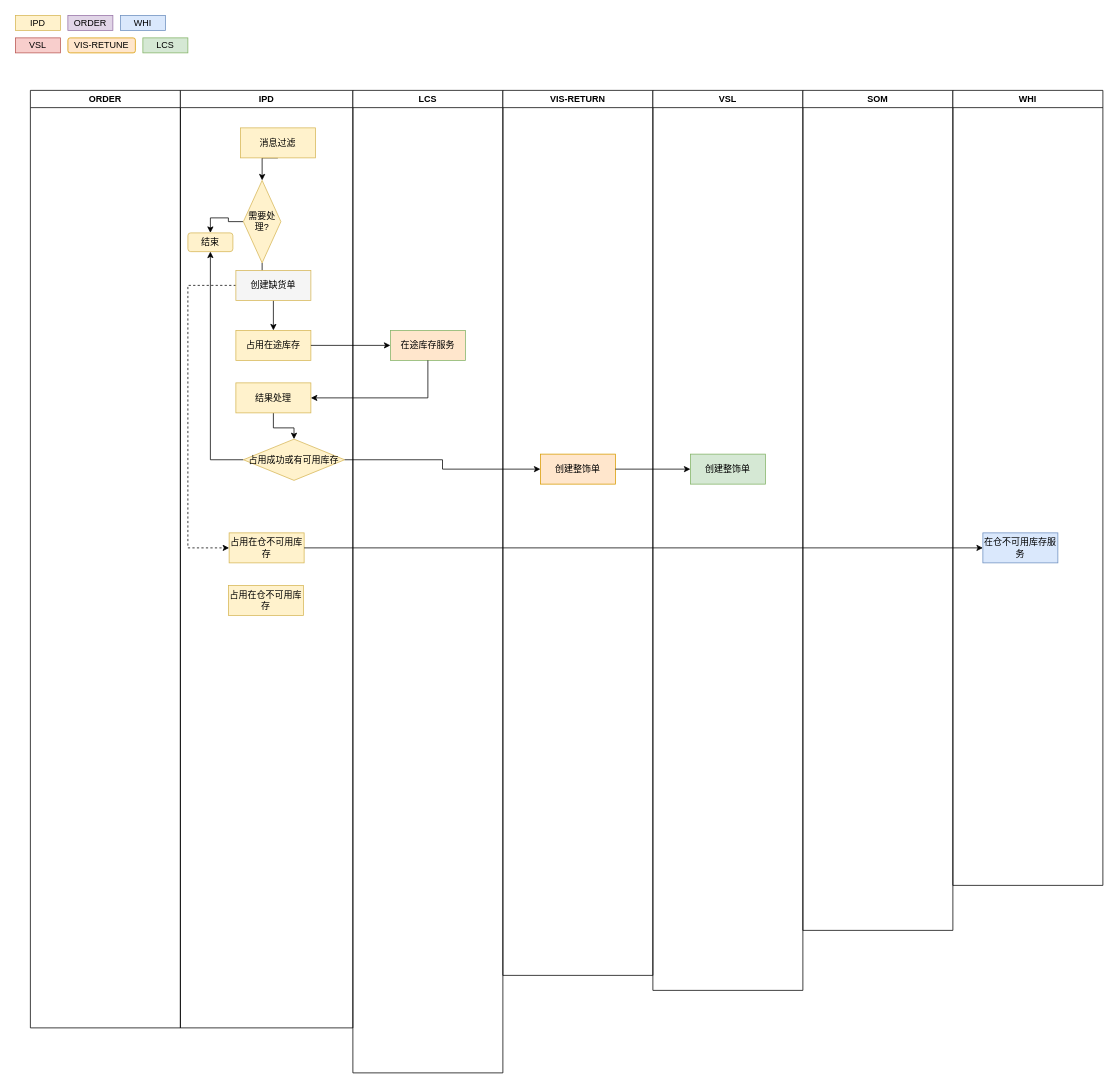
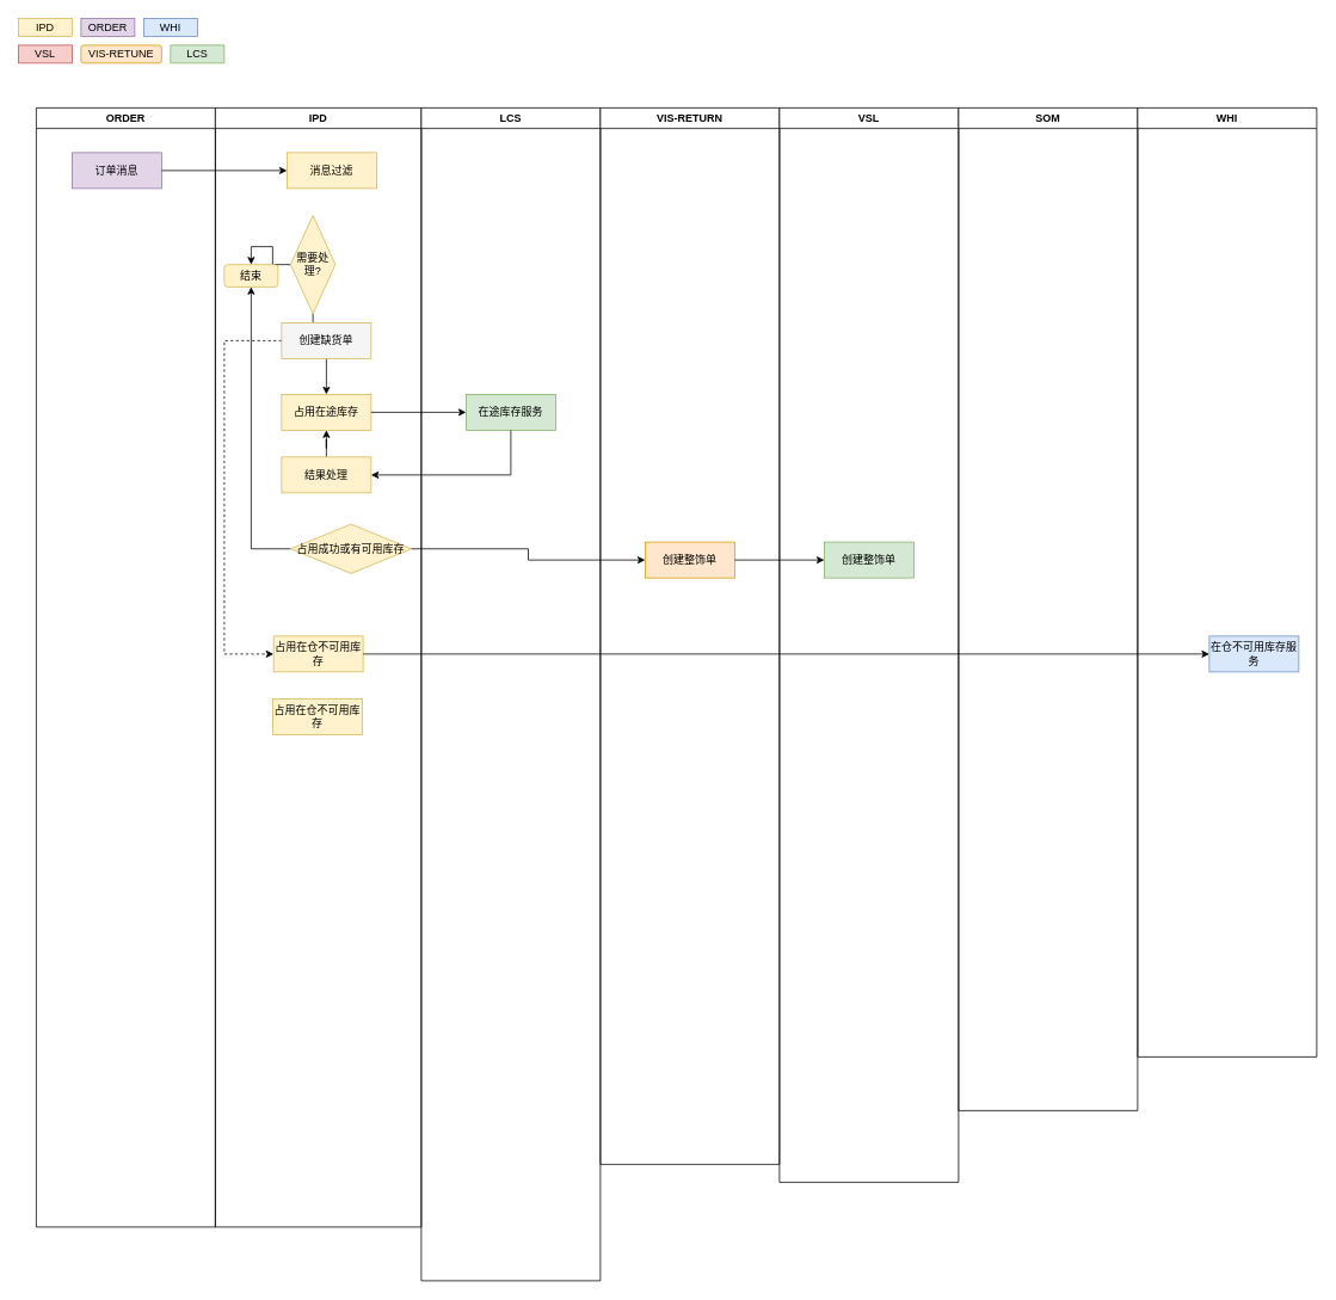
+ <mxCell id="9" value="订单消息" style="rounded=0;whiteSpace=wrap;html=1;fillColor=#e1d5e7;strokeColor=#9673a6;" vertex="1" parent="8"><mxGeometry x="40" y="50" width="100" height="40" as="geometry" /></mxCell>
+ <mxCell id="36" style="edgeStyle=orthogonalEdgeStyle;rounded=0;orthogonalLoop=1;jettySize=auto;html=1;entryX=0;entryY=0.5;entryDx=0;entryDy=0;" edge="1" parent="1" source="9" target="12"><mxGeometry relative="1" as="geometry" /></mxCell>
- <mxCell id="11" style="edgeStyle=orthogonalEdgeStyle;rounded=0;orthogonalLoop=1;jettySize=auto;html=1;exitX=0.5;exitY=1;exitDx=0;exitDy=0;entryX=0.5;entryY=0;entryDx=0;entryDy=0;" edge="1" parent="10" source="12" target="15"><mxGeometry relative="1" as="geometry" /></mxCell>
- <mxCell id="16" value="结束" style="rounded=1;whiteSpace=wrap;html=1;fillColor=#fff2cc;strokeColor=#d6b656;" vertex="1" parent="10"><mxGeometry x="10" y="190" width="60" height="25" as="geometry" /></mxCell>
+ <mxCell id="16" value="结束" style="rounded=1;whiteSpace=wrap;html=1;fillColor=#fff2cc;strokeColor=#d6b656;" vertex="1" parent="10"><mxGeometry x="10" y="175" width="60" height="25" as="geometry" /></mxCell>
- <mxCell id="28" value="在途库存服务" style="rounded=0;whiteSpace=wrap;html=1;fillColor=#ffe6cc;strokeColor=#82b366;" vertex="1" parent="27"><mxGeometry x="50" y="320" width="100" height="40" as="geometry" /></mxCell>
+ <mxCell id="28" value="在途库存服务" style="rounded=0;whiteSpace=wrap;html=1;fillColor=#d5e8d4;strokeColor=#82b366;" vertex="1" parent="27"><mxGeometry x="50" y="320" width="100" height="40" as="geometry" /></mxCell>
- <mxCell id="21" value="" style="edgeStyle=orthogonalEdgeStyle;rounded=0;orthogonalLoop=1;jettySize=auto;html=1;" edge="1" parent="10" source="22" target="24"><mxGeometry relative="1" as="geometry" /></mxCell>
+ <mxCell id="21" value="" style="edgeStyle=orthogonalEdgeStyle;rounded=0;orthogonalLoop=1;jettySize=auto;html=1;" edge="1" parent="10" source="22" target="20"><mxGeometry relative="1" as="geometry" /></mxCell>
- <mxCell id="35" value="在仓不可用库存服务" style="rounded=0;whiteSpace=wrap;html=1;fillColor=#dae8fc;strokeColor=#6c8ebf;" vertex="1" parent="34"><mxGeometry x="40" y="590" width="100" height="40" as="geometry" /></mxCell>
+ <mxCell id="35" value="在仓不可用库存服务" style="rounded=0;whiteSpace=wrap;html=1;fillColor=#dae8fc;strokeColor=#6c8ebf;" vertex="1" parent="34"><mxGeometry x="80" y="590" width="100" height="40" as="geometry" /></mxCell>
